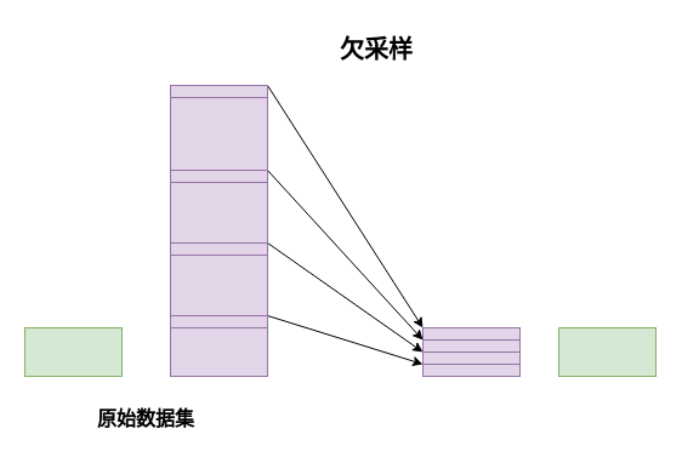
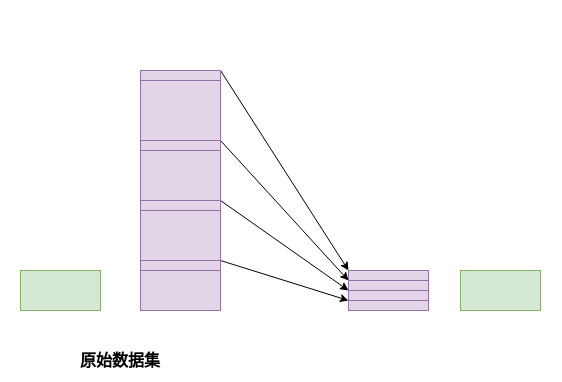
- <mxCell id="21" value="&lt;b&gt;&lt;font style=&quot;font-size: 20px&quot;&gt;欠采样&lt;/font&gt;&lt;/b&gt;" style="text;html=1;strokeColor=none;fillColor=none;align=center;verticalAlign=middle;whiteSpace=wrap;rounded=0;fontSize=16;" vertex="1" parent="1"><mxGeometry x="260" y="20" width="100" height="40" as="geometry" /></mxCell>
- <mxCell id="20" value="&lt;b&gt;&lt;font style=&quot;font-size: 16px&quot;&gt;原始数据集&lt;/font&gt;&lt;/b&gt;" style="text;html=1;strokeColor=none;fillColor=none;align=center;verticalAlign=middle;whiteSpace=wrap;rounded=0;" vertex="1" parent="1"><mxGeometry x="50" y="330" width="140" height="30" as="geometry" /></mxCell>
+ <mxCell id="20" value="&lt;b&gt;&lt;font style=&quot;font-size: 16px&quot;&gt;原始数据集&lt;/font&gt;&lt;/b&gt;" style="text;html=1;strokeColor=none;fillColor=none;align=center;verticalAlign=middle;whiteSpace=wrap;rounded=0;" vertex="1" parent="1"><mxGeometry x="50" y="345" width="140" height="30" as="geometry" /></mxCell>
